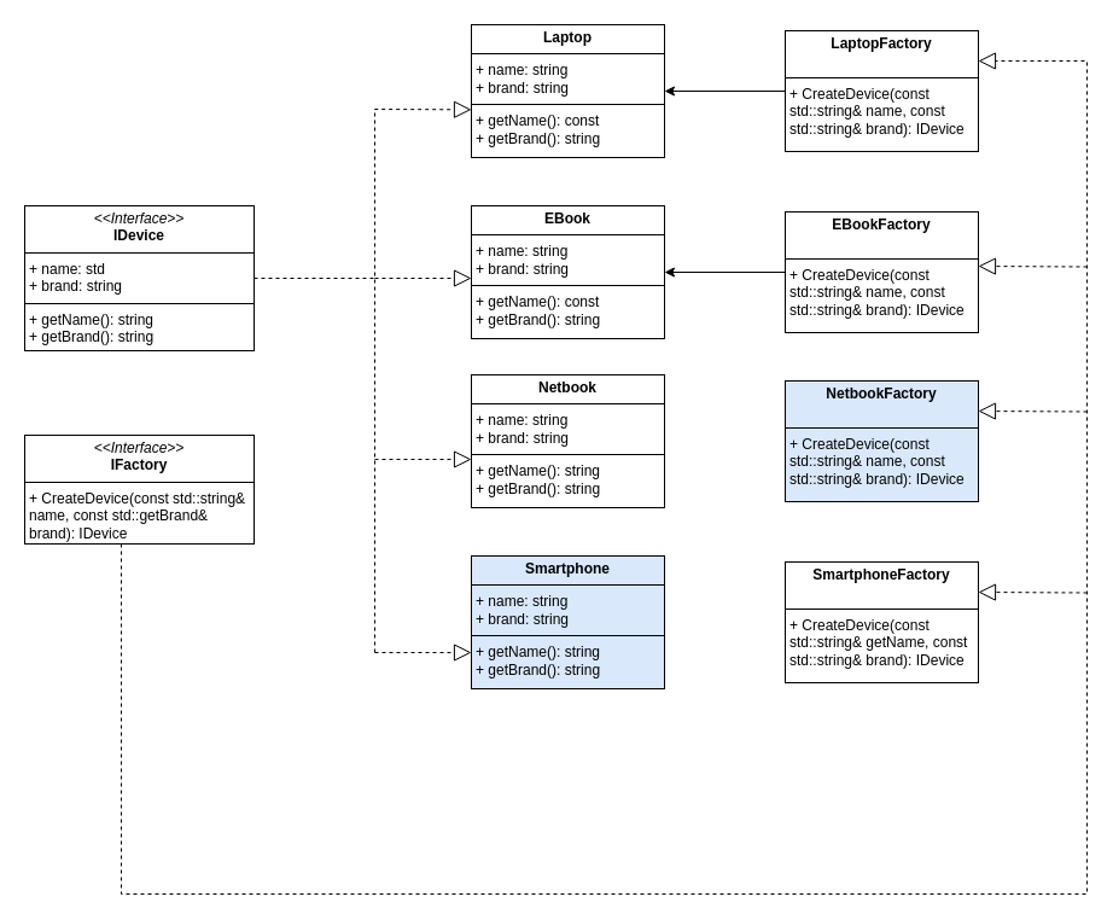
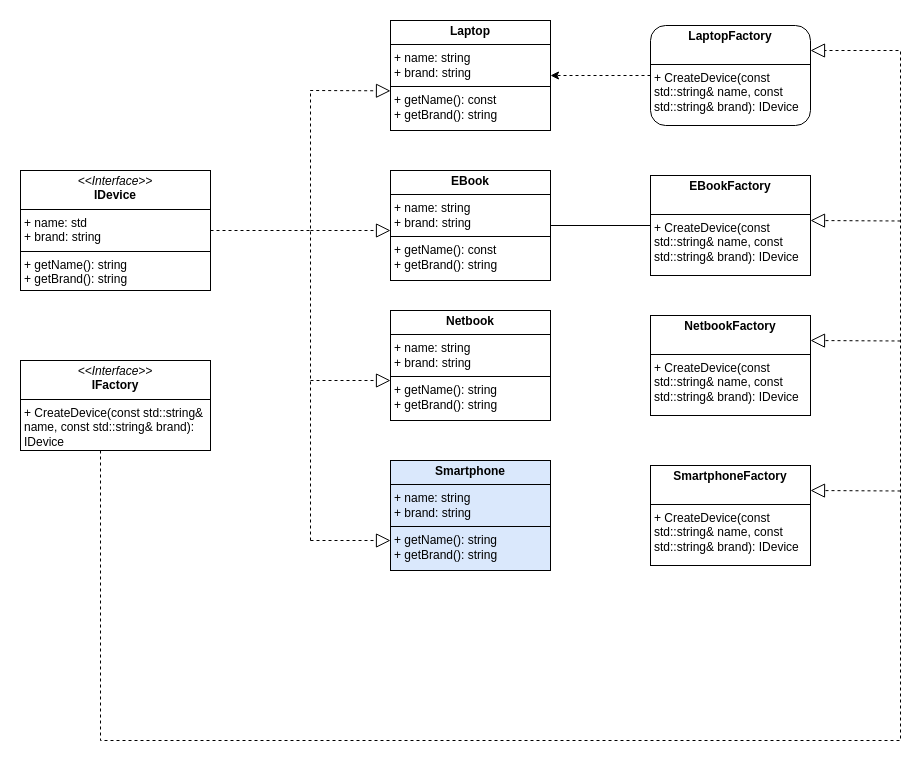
- <mxCell id="14" style="edgeStyle=orthogonalEdgeStyle;rounded=0;orthogonalLoop=1;jettySize=auto;html=1;entryX=1;entryY=0.5;entryDx=0;entryDy=0;" edge="1" parent="1" source="15" target="4"><mxGeometry relative="1" as="geometry" /></mxCell>
+ <mxCell id="14" style="edgeStyle=orthogonalEdgeStyle;rounded=0;orthogonalLoop=1;jettySize=auto;html=1;entryX=1;entryY=0.5;entryDx=0;entryDy=0;dashed=1;" edge="1" parent="1" source="15" target="4"><mxGeometry relative="1" as="geometry" /></mxCell>
- <mxCell id="15" value="&lt;p style=&quot;margin:0px;margin-top:4px;text-align:center;&quot;&gt;&lt;b&gt;LaptopFactory&lt;/b&gt;&lt;br&gt;&lt;/p&gt;&lt;p style=&quot;margin:0px;margin-left:4px;&quot;&gt;&lt;br&gt;&lt;/p&gt;&lt;hr size=&quot;1&quot; style=&quot;border-style:solid;&quot;&gt;&lt;p style=&quot;margin:0px;margin-left:4px;&quot;&gt;+ CreateDevice(const std::string&amp;amp; name, const std::string&amp;amp; brand): IDevice&lt;br&gt;&lt;/p&gt;" style="verticalAlign=top;align=left;overflow=fill;html=1;whiteSpace=wrap;" vertex="1" parent="1"><mxGeometry x="650" y="25" width="160" height="100" as="geometry" /></mxCell>
+ <mxCell id="15" value="&lt;p style=&quot;margin:0px;margin-top:4px;text-align:center;&quot;&gt;&lt;b&gt;LaptopFactory&lt;/b&gt;&lt;br&gt;&lt;/p&gt;&lt;p style=&quot;margin:0px;margin-left:4px;&quot;&gt;&lt;br&gt;&lt;/p&gt;&lt;hr size=&quot;1&quot; style=&quot;border-style:solid;&quot;&gt;&lt;p style=&quot;margin:0px;margin-left:4px;&quot;&gt;+ CreateDevice(const std::string&amp;amp; name, const std::string&amp;amp; brand): IDevice&lt;br&gt;&lt;/p&gt;" style="verticalAlign=top;align=left;overflow=fill;html=1;whiteSpace=wrap;rounded=1;" vertex="1" parent="1"><mxGeometry x="650" y="25" width="160" height="100" as="geometry" /></mxCell>
- <mxCell id="16" style="edgeStyle=orthogonalEdgeStyle;rounded=0;orthogonalLoop=1;jettySize=auto;html=1;entryX=1;entryY=0.5;entryDx=0;entryDy=0;" edge="1" parent="1" source="17" target="5"><mxGeometry relative="1" as="geometry" /></mxCell>
+ <mxCell id="16" style="edgeStyle=orthogonalEdgeStyle;rounded=0;orthogonalLoop=1;jettySize=auto;html=1;entryX=1;entryY=0.5;entryDx=0;entryDy=0;endArrow=none;" edge="1" parent="1" source="17" target="5"><mxGeometry relative="1" as="geometry" /></mxCell>
- <mxCell id="18" value="&lt;p style=&quot;margin:0px;margin-top:4px;text-align:center;&quot;&gt;&lt;b&gt;NetbookFactory&lt;/b&gt;&lt;br&gt;&lt;/p&gt;&lt;p style=&quot;margin:0px;margin-left:4px;&quot;&gt;&lt;br&gt;&lt;/p&gt;&lt;hr size=&quot;1&quot; style=&quot;border-style:solid;&quot;&gt;&lt;p style=&quot;margin:0px;margin-left:4px;&quot;&gt;+ CreateDevice(const std::string&amp;amp; name, const std::string&amp;amp; brand): IDevice&lt;br&gt;&lt;/p&gt;" style="verticalAlign=top;align=left;overflow=fill;html=1;whiteSpace=wrap;fillColor=#dae8fc;" vertex="1" parent="1"><mxGeometry x="650" y="315" width="160" height="100" as="geometry" /></mxCell>
+ <mxCell id="18" value="&lt;p style=&quot;margin:0px;margin-top:4px;text-align:center;&quot;&gt;&lt;b&gt;NetbookFactory&lt;/b&gt;&lt;br&gt;&lt;/p&gt;&lt;p style=&quot;margin:0px;margin-left:4px;&quot;&gt;&lt;br&gt;&lt;/p&gt;&lt;hr size=&quot;1&quot; style=&quot;border-style:solid;&quot;&gt;&lt;p style=&quot;margin:0px;margin-left:4px;&quot;&gt;+ CreateDevice(const std::string&amp;amp; name, const std::string&amp;amp; brand): IDevice&lt;br&gt;&lt;/p&gt;" style="verticalAlign=top;align=left;overflow=fill;html=1;whiteSpace=wrap;" vertex="1" parent="1"><mxGeometry x="650" y="315" width="160" height="100" as="geometry" /></mxCell>
- <mxCell id="3" value="&lt;p style=&quot;margin:0px;margin-top:4px;text-align:center;&quot;&gt;&lt;i&gt;&amp;lt;&amp;lt;Interface&amp;gt;&amp;gt;&lt;/i&gt;&lt;br&gt;&lt;b&gt;IFactory&lt;/b&gt;&lt;/p&gt;&lt;hr size=&quot;1&quot; style=&quot;border-style:solid;&quot;&gt;&lt;p style=&quot;margin:0px;margin-left:4px;&quot;&gt;+ CreateDevice(const std::string&amp;amp; name, const std::getBrand&amp;amp; brand): IDevice&lt;br&gt;&lt;/p&gt;" style="verticalAlign=top;align=left;overflow=fill;html=1;whiteSpace=wrap;" vertex="1" parent="1"><mxGeometry x="20" y="360" width="190" height="90" as="geometry" /></mxCell>
+ <mxCell id="3" value="&lt;p style=&quot;margin:0px;margin-top:4px;text-align:center;&quot;&gt;&lt;i&gt;&amp;lt;&amp;lt;Interface&amp;gt;&amp;gt;&lt;/i&gt;&lt;br&gt;&lt;b&gt;IFactory&lt;/b&gt;&lt;/p&gt;&lt;hr size=&quot;1&quot; style=&quot;border-style:solid;&quot;&gt;&lt;p style=&quot;margin:0px;margin-left:4px;&quot;&gt;+ CreateDevice(const std::string&amp;amp; name, const std::string&amp;amp; brand): IDevice&lt;br&gt;&lt;/p&gt;" style="verticalAlign=top;align=left;overflow=fill;html=1;whiteSpace=wrap;" vertex="1" parent="1"><mxGeometry x="20" y="360" width="190" height="90" as="geometry" /></mxCell>
- <mxCell id="19" value="&lt;p style=&quot;margin:0px;margin-top:4px;text-align:center;&quot;&gt;&lt;b&gt;SmartphoneFactory&lt;/b&gt;&lt;br&gt;&lt;/p&gt;&lt;p style=&quot;margin:0px;margin-left:4px;&quot;&gt;&lt;br&gt;&lt;/p&gt;&lt;hr size=&quot;1&quot; style=&quot;border-style:solid;&quot;&gt;&lt;p style=&quot;margin:0px;margin-left:4px;&quot;&gt;+ CreateDevice(const std::string&amp;amp; getName, const std::string&amp;amp; brand): IDevice&lt;br&gt;&lt;/p&gt;" style="verticalAlign=top;align=left;overflow=fill;html=1;whiteSpace=wrap;" vertex="1" parent="1"><mxGeometry x="650" y="465" width="160" height="100" as="geometry" /></mxCell>
+ <mxCell id="19" value="&lt;p style=&quot;margin:0px;margin-top:4px;text-align:center;&quot;&gt;&lt;b&gt;SmartphoneFactory&lt;/b&gt;&lt;br&gt;&lt;/p&gt;&lt;p style=&quot;margin:0px;margin-left:4px;&quot;&gt;&lt;br&gt;&lt;/p&gt;&lt;hr size=&quot;1&quot; style=&quot;border-style:solid;&quot;&gt;&lt;p style=&quot;margin:0px;margin-left:4px;&quot;&gt;+ CreateDevice(const std::string&amp;amp; name, const std::string&amp;amp; brand): IDevice&lt;br&gt;&lt;/p&gt;" style="verticalAlign=top;align=left;overflow=fill;html=1;whiteSpace=wrap;" vertex="1" parent="1"><mxGeometry x="650" y="465" width="160" height="100" as="geometry" /></mxCell>
